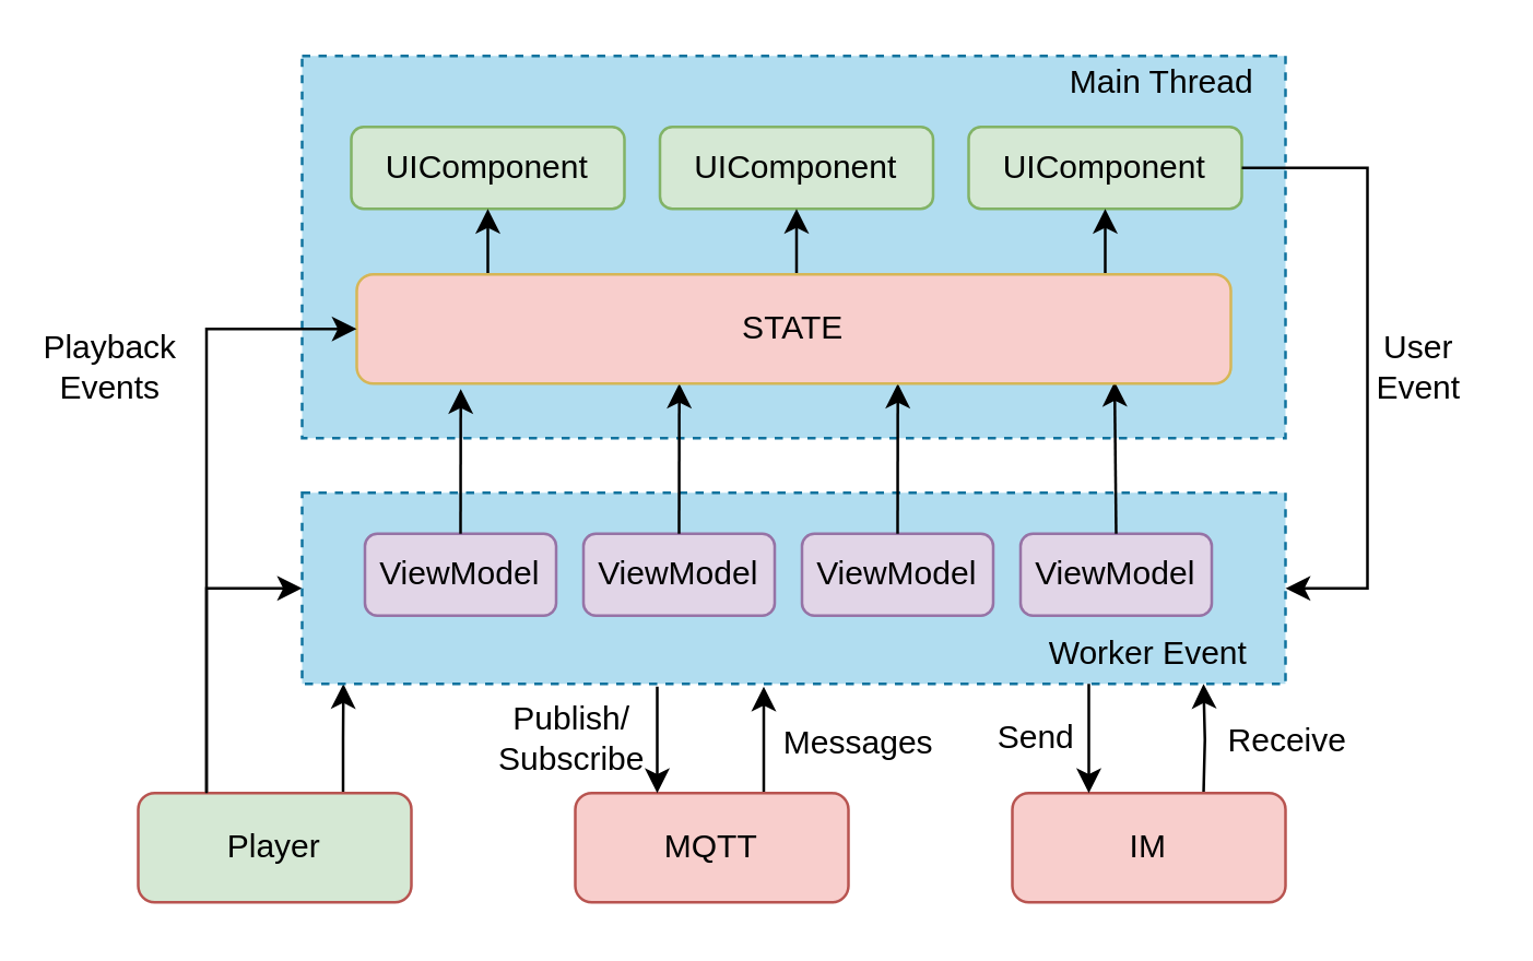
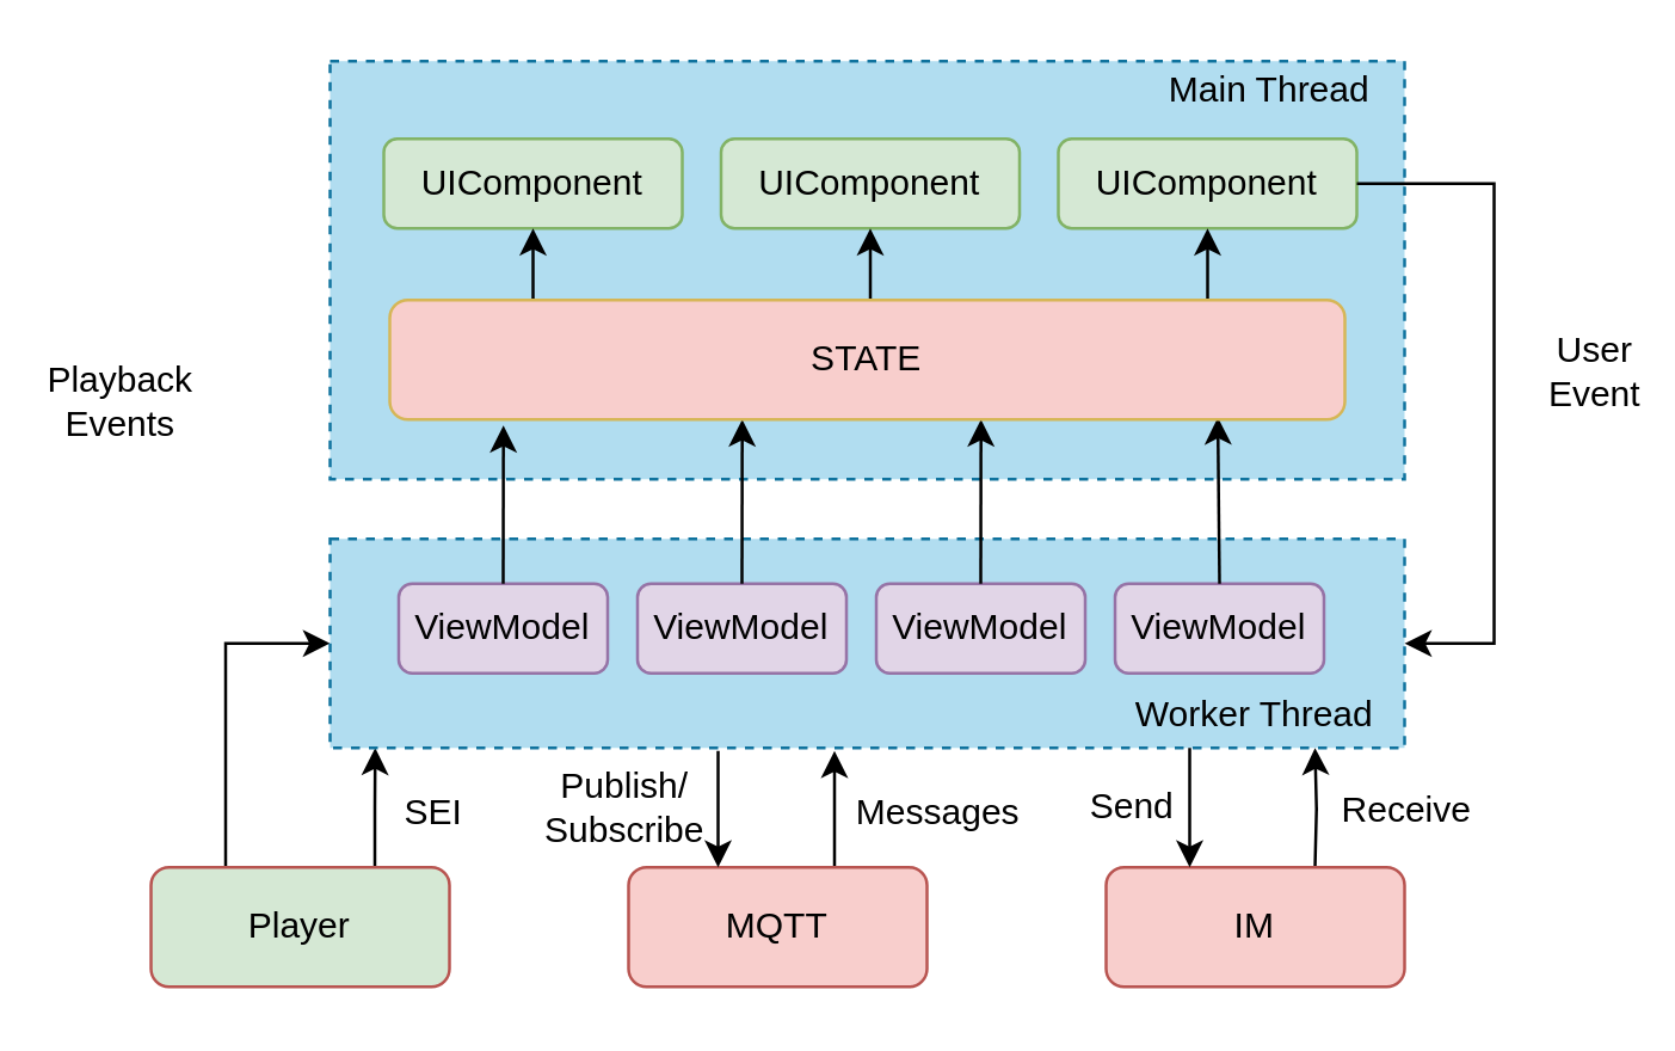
- <mxCell id="35" value="User Event" style="text;html=1;strokeColor=none;fillColor=none;align=center;verticalAlign=middle;whiteSpace=wrap;rounded=0;" vertex="1" parent="1"><mxGeometry x="499" y="124" width="40" height="20" as="geometry" /></mxCell>
+ <mxCell id="35" value="User Event" style="text;html=1;strokeColor=none;fillColor=none;align=center;verticalAlign=middle;whiteSpace=wrap;rounded=0;" vertex="1" parent="1"><mxGeometry x="514" y="114" width="40" height="20" as="geometry" /></mxCell>
- <mxCell id="38" style="edgeStyle=orthogonalEdgeStyle;rounded=0;orthogonalLoop=1;jettySize=auto;html=1;exitX=0.25;exitY=0;exitDx=0;exitDy=0;entryX=0;entryY=0.5;entryDx=0;entryDy=0;" edge="1" parent="1" source="4" target="36"><mxGeometry relative="1" as="geometry" /></mxCell>
- <mxCell id="26" value="Worker Event" style="text;html=1;strokeColor=none;fillColor=none;align=center;verticalAlign=middle;whiteSpace=wrap;rounded=0;" vertex="1" parent="1"><mxGeometry x="370" y="229" width="100" height="20" as="geometry" /></mxCell>
+ <mxCell id="26" value="Worker Thread" style="text;html=1;strokeColor=none;fillColor=none;align=center;verticalAlign=middle;whiteSpace=wrap;rounded=0;" vertex="1" parent="1"><mxGeometry x="370" y="229" width="100" height="20" as="geometry" /></mxCell>
+ <mxCell id="28" value="SEI&lt;br&gt;" style="text;html=1;strokeColor=none;fillColor=none;align=center;verticalAlign=middle;whiteSpace=wrap;rounded=0;" vertex="1" parent="1"><mxGeometry x="125" y="262" width="40" height="20" as="geometry" /></mxCell>
